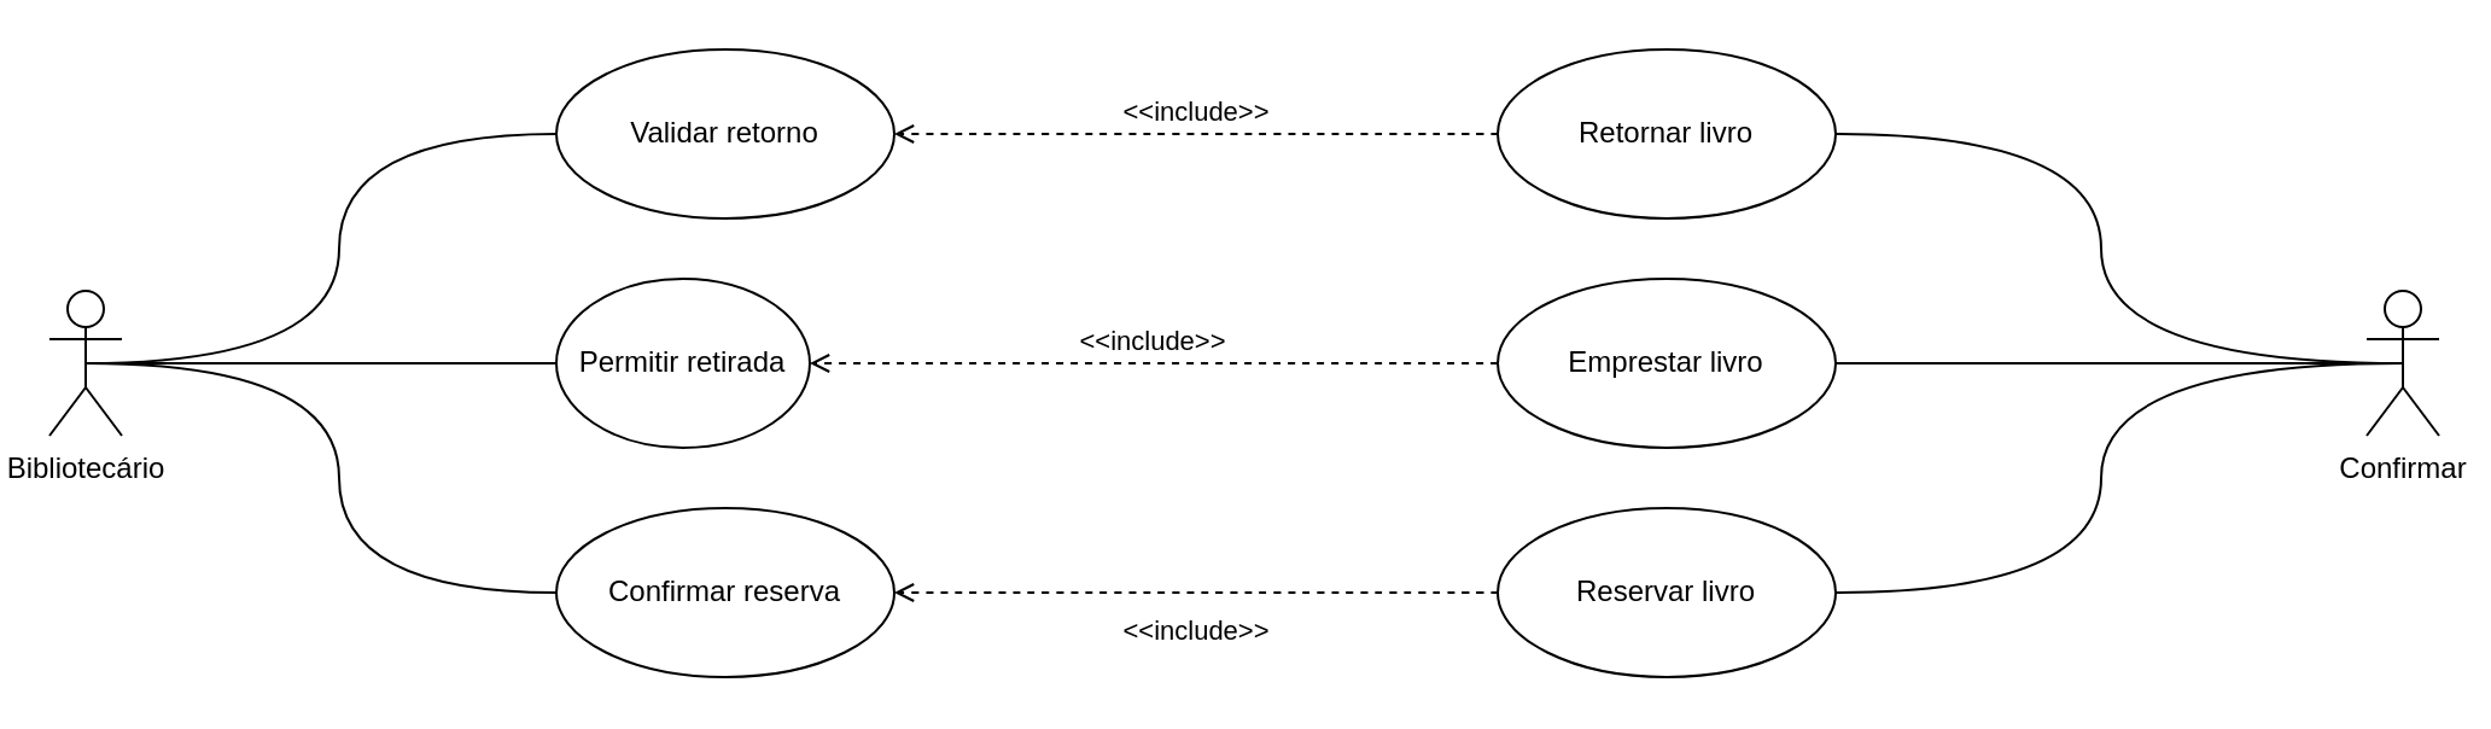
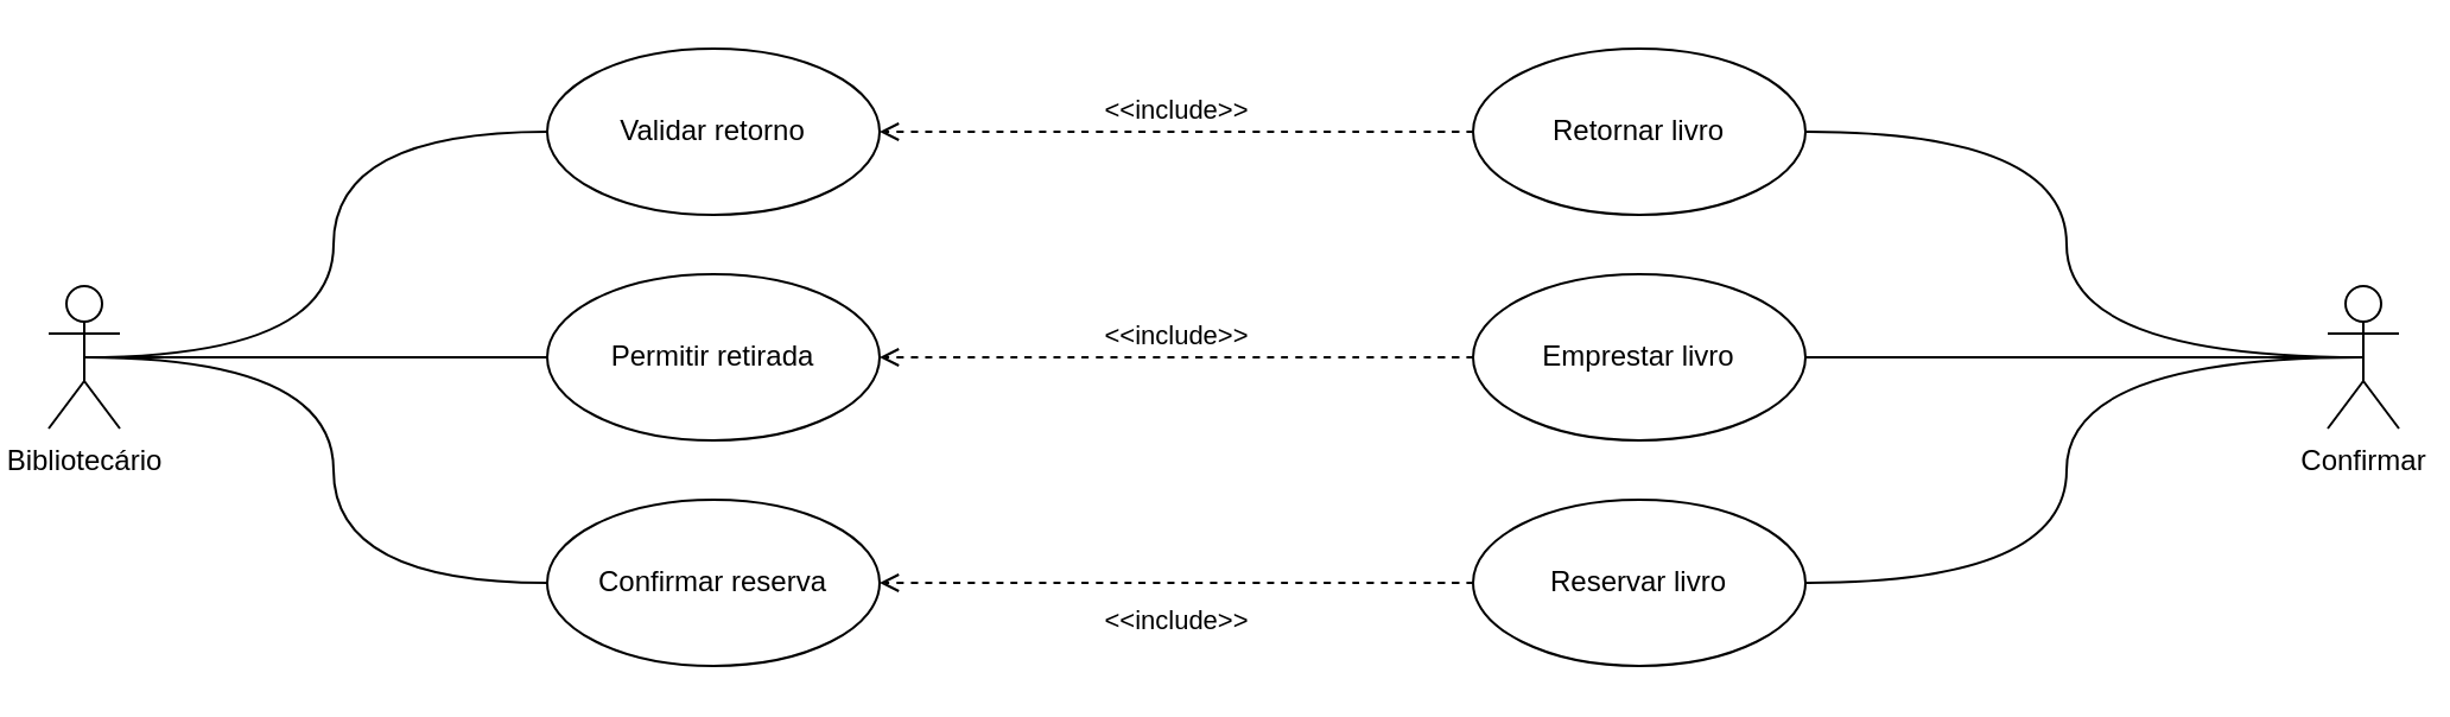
- <mxCell id="15" value="Permitir retirada" style="ellipse;whiteSpace=wrap;html=1;" vertex="1" parent="1"><mxGeometry x="230" y="115" width="105" height="70" as="geometry" /></mxCell>
+ <mxCell id="15" value="Permitir retirada" style="ellipse;whiteSpace=wrap;html=1;" vertex="1" parent="1"><mxGeometry x="230" y="115" width="140" height="70" as="geometry" /></mxCell>
